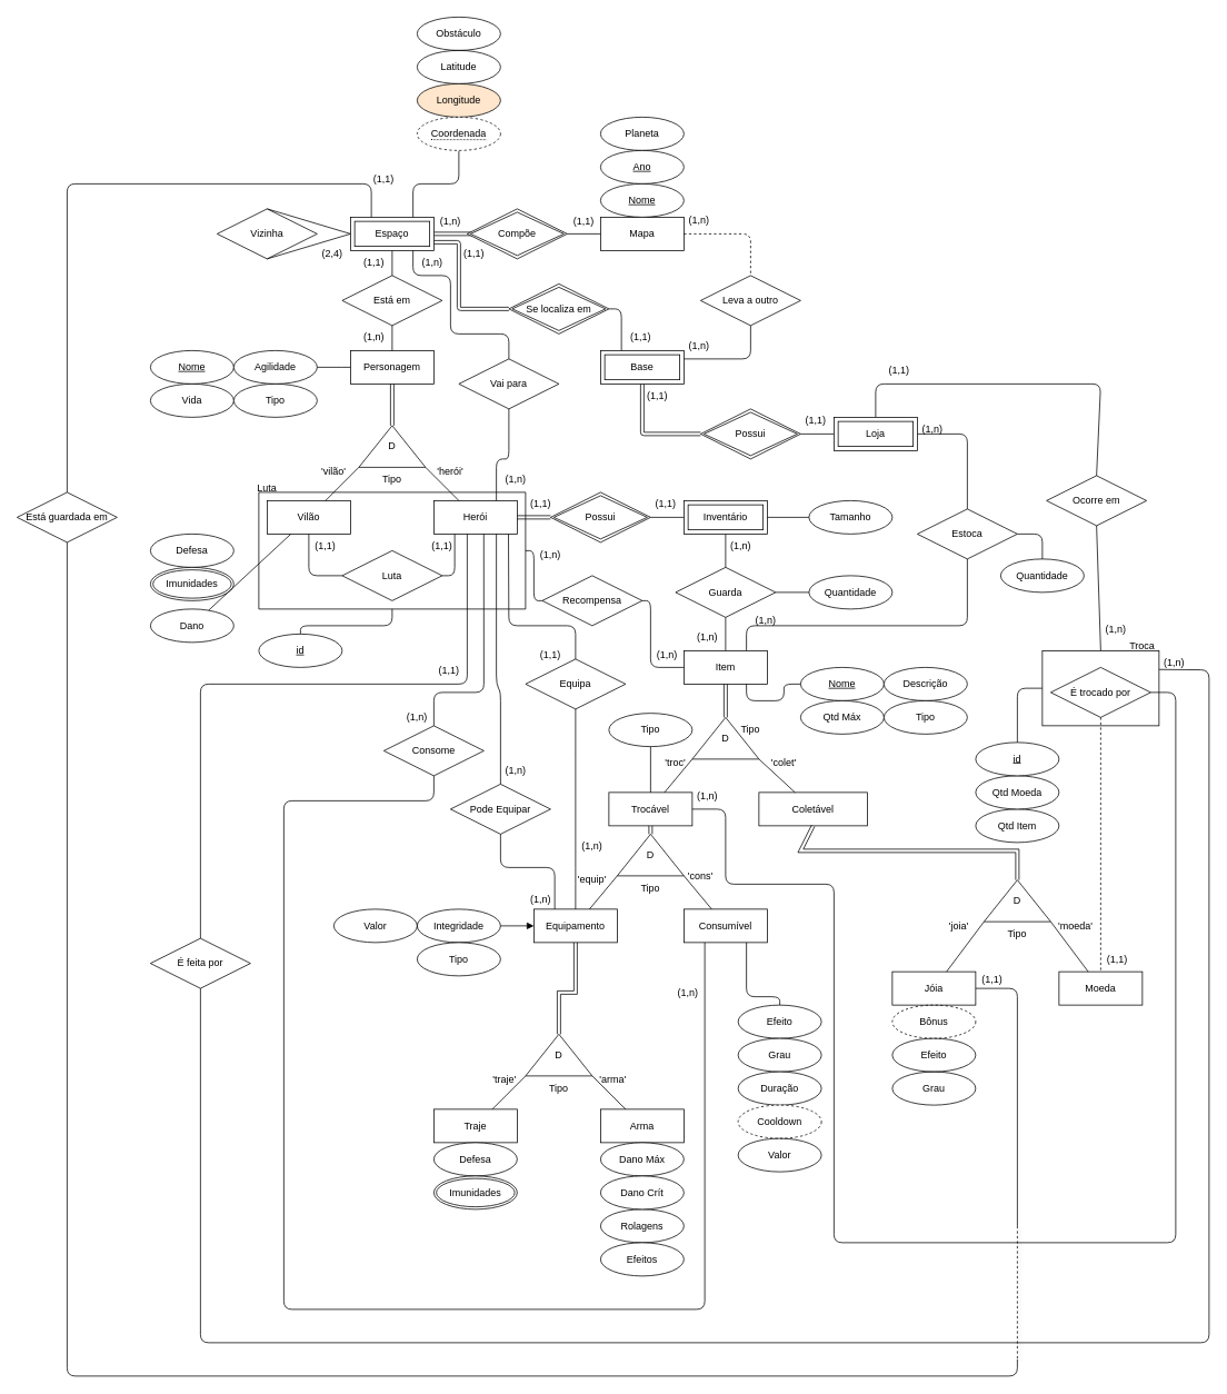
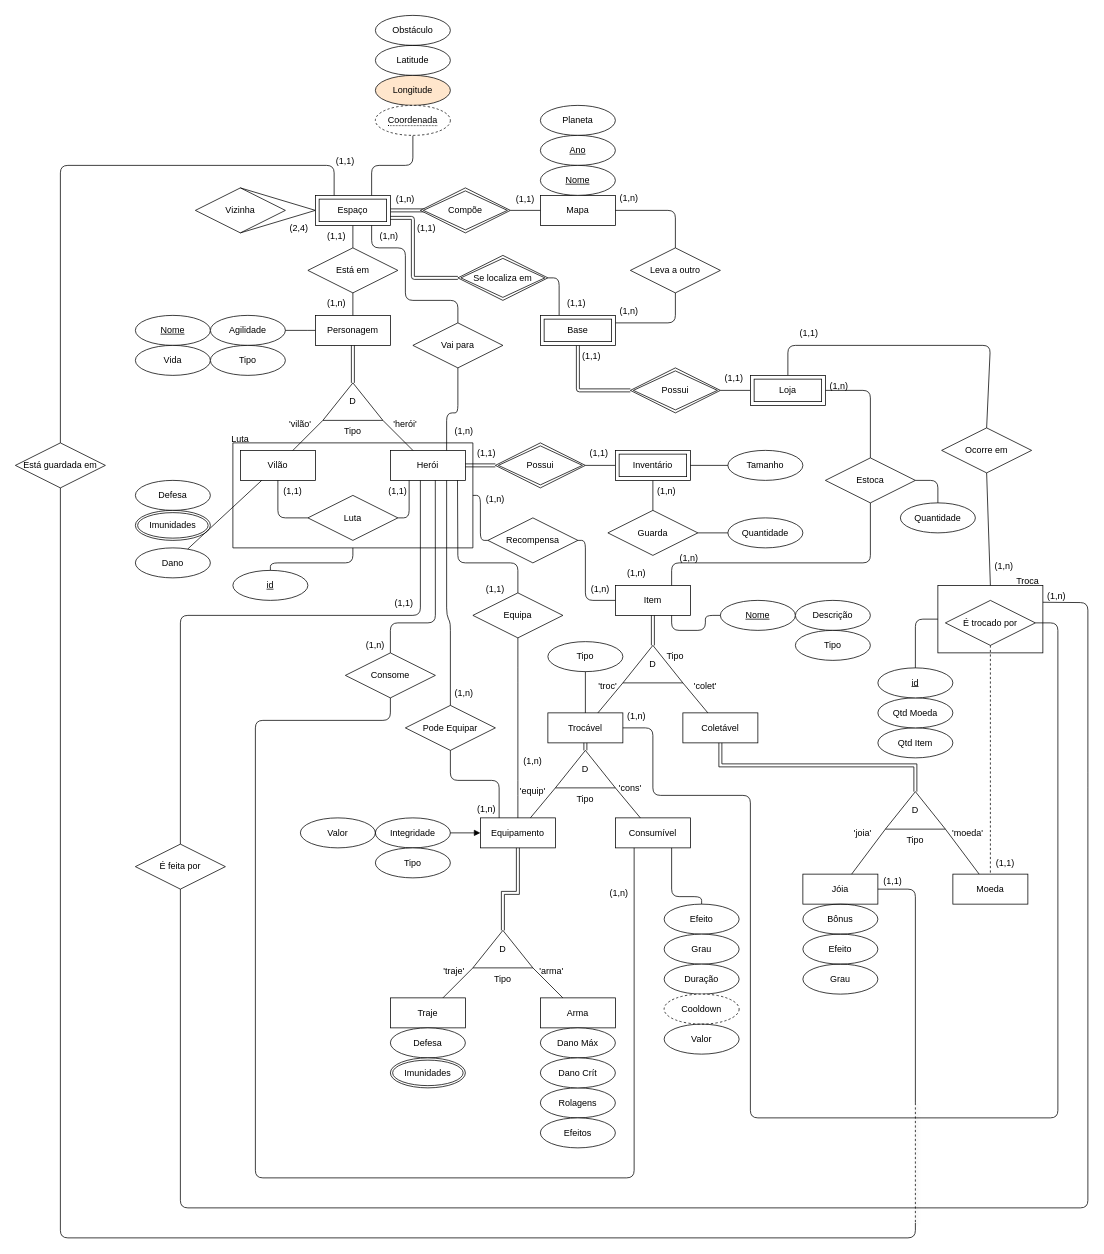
- <mxCell id="120" value="" style="endArrow=none;html=1;rounded=1;exitX=1;exitY=0.5;exitDx=0;exitDy=0;entryX=0.5;entryY=0;entryDx=0;entryDy=0;dashed=1;" parent="1" source="4" target="119" edge="1"><mxGeometry relative="1" as="geometry"><mxPoint x="810" y="390" as="sourcePoint" /><mxPoint x="970" y="390" as="targetPoint" /><Array as="points"><mxPoint x="900" y="280" /></Array></mxGeometry></mxCell>
+ <mxCell id="120" value="" style="endArrow=none;html=1;rounded=1;exitX=1;exitY=0.5;exitDx=0;exitDy=0;entryX=0.5;entryY=0;entryDx=0;entryDy=0;" parent="1" source="4" target="119" edge="1"><mxGeometry relative="1" as="geometry"><mxPoint x="810" y="390" as="sourcePoint" /><mxPoint x="970" y="390" as="targetPoint" /><Array as="points"><mxPoint x="900" y="280" /></Array></mxGeometry></mxCell>
- <mxCell id="41" value="" style="endArrow=none;html=1;rounded=0;" parent="1" source="38" target="39" edge="1"><mxGeometry relative="1" as="geometry"><mxPoint x="760" y="720" as="sourcePoint" /><mxPoint x="920" y="720" as="targetPoint" /></mxGeometry></mxCell>
- <mxCell id="76" value="Qtd Máx" style="ellipse;whiteSpace=wrap;html=1;align=center;" parent="1" vertex="1"><mxGeometry x="960" y="840" width="100" height="40" as="geometry" /></mxCell>
- <mxCell id="94" value="Coletável" style="whiteSpace=wrap;html=1;align=center;fillColor=none;" parent="1" vertex="1"><mxGeometry x="910" y="950" width="130" height="40" as="geometry" /></mxCell>
+ <mxCell id="94" value="Coletável" style="whiteSpace=wrap;html=1;align=center;fillColor=none;" parent="1" vertex="1"><mxGeometry x="910" y="950" width="100" height="40" as="geometry" /></mxCell>
- <mxCell id="109" value="Bônus" style="ellipse;whiteSpace=wrap;html=1;align=center;fillColor=none;dashed=1;" parent="1" vertex="1"><mxGeometry x="1070" y="1205" width="100" height="40" as="geometry" /></mxCell>
+ <mxCell id="109" value="Bônus" style="ellipse;whiteSpace=wrap;html=1;align=center;fillColor=none;dashed=0;" parent="1" vertex="1"><mxGeometry x="1070" y="1205" width="100" height="40" as="geometry" /></mxCell>
